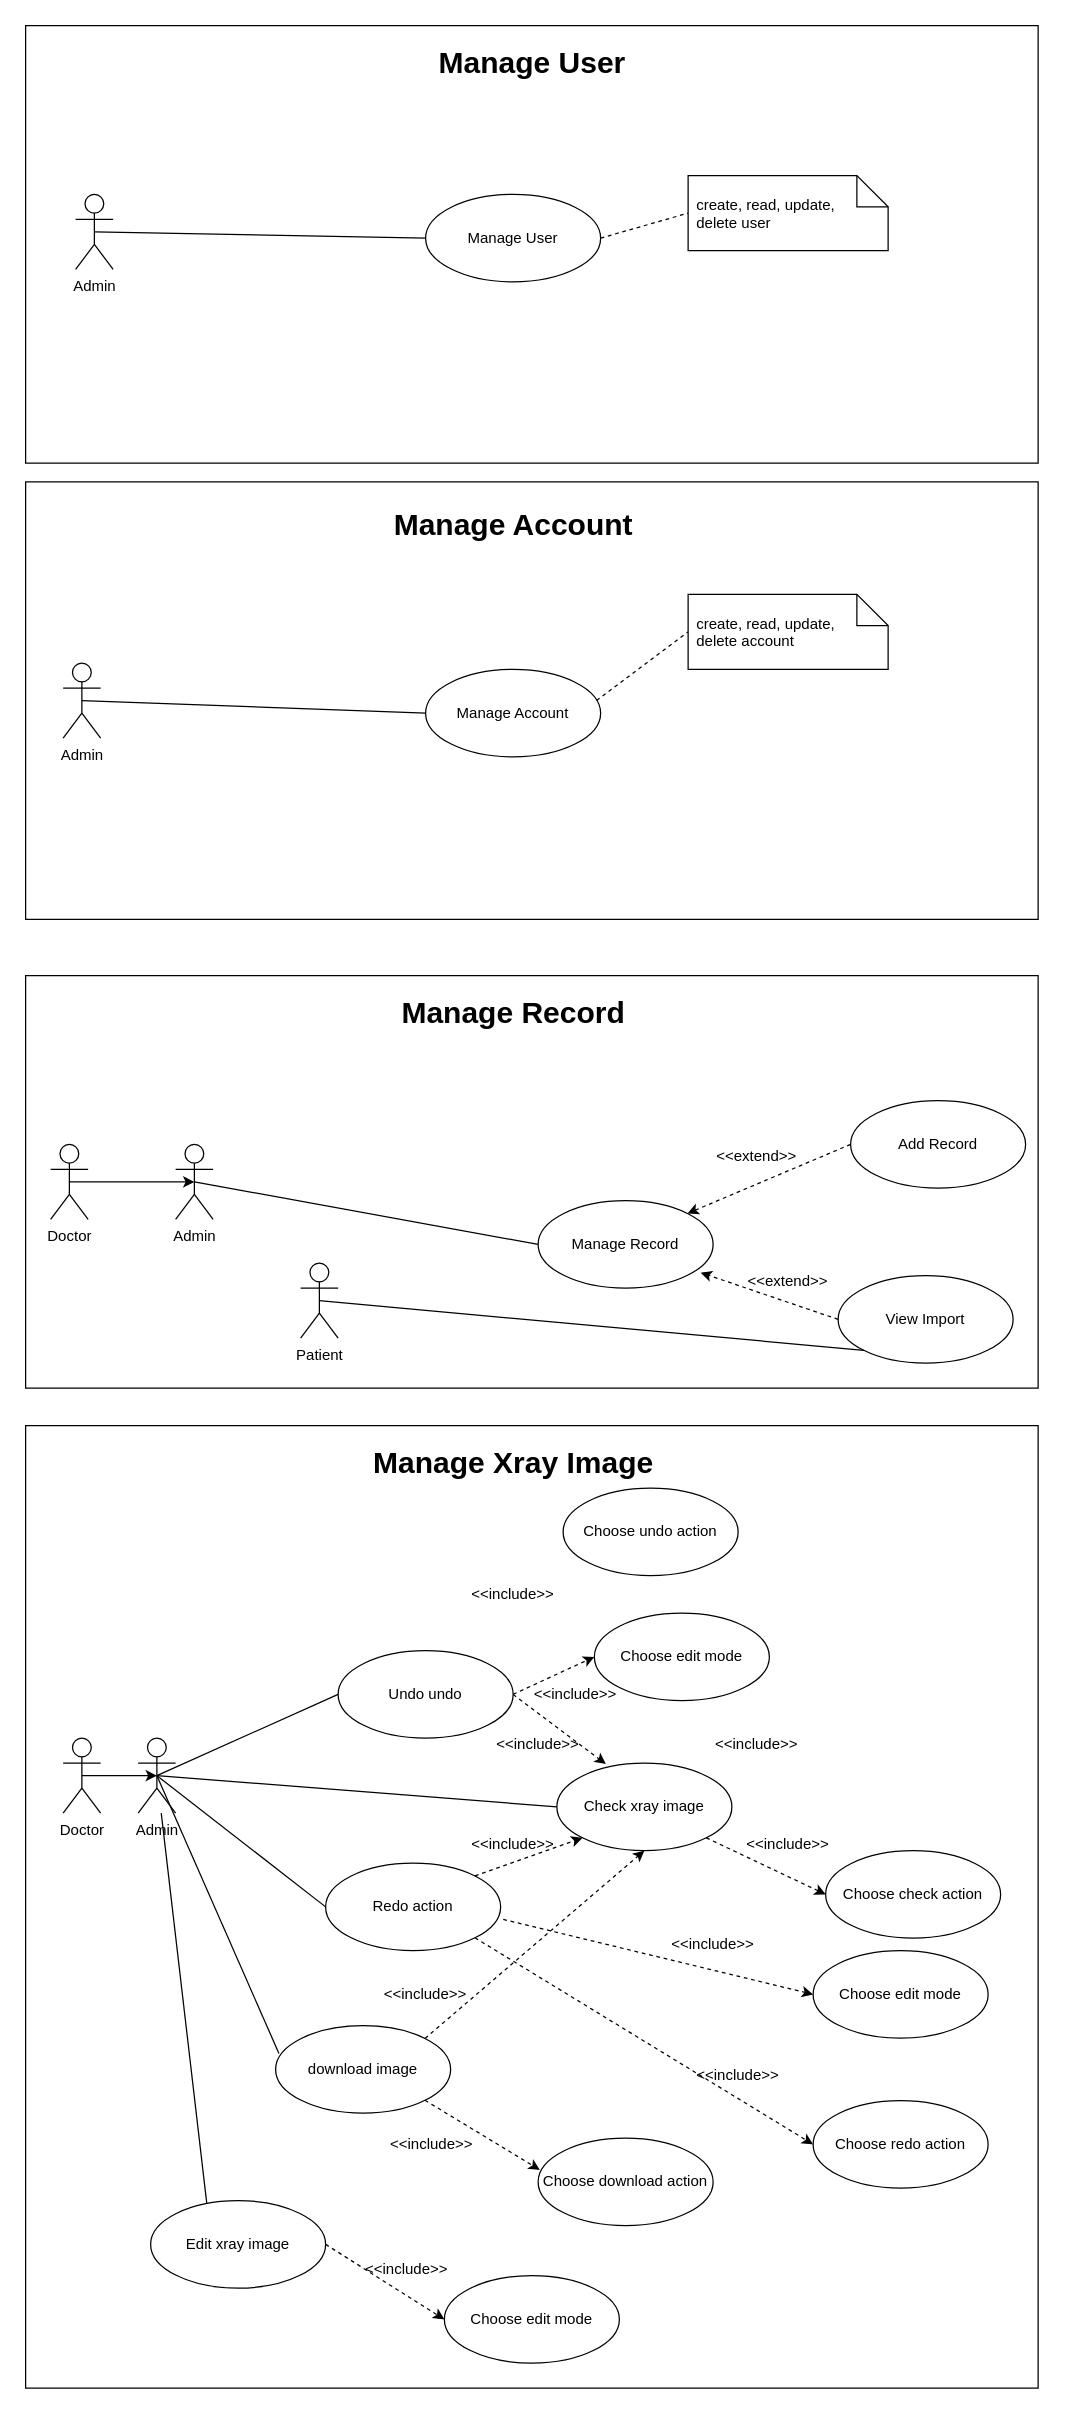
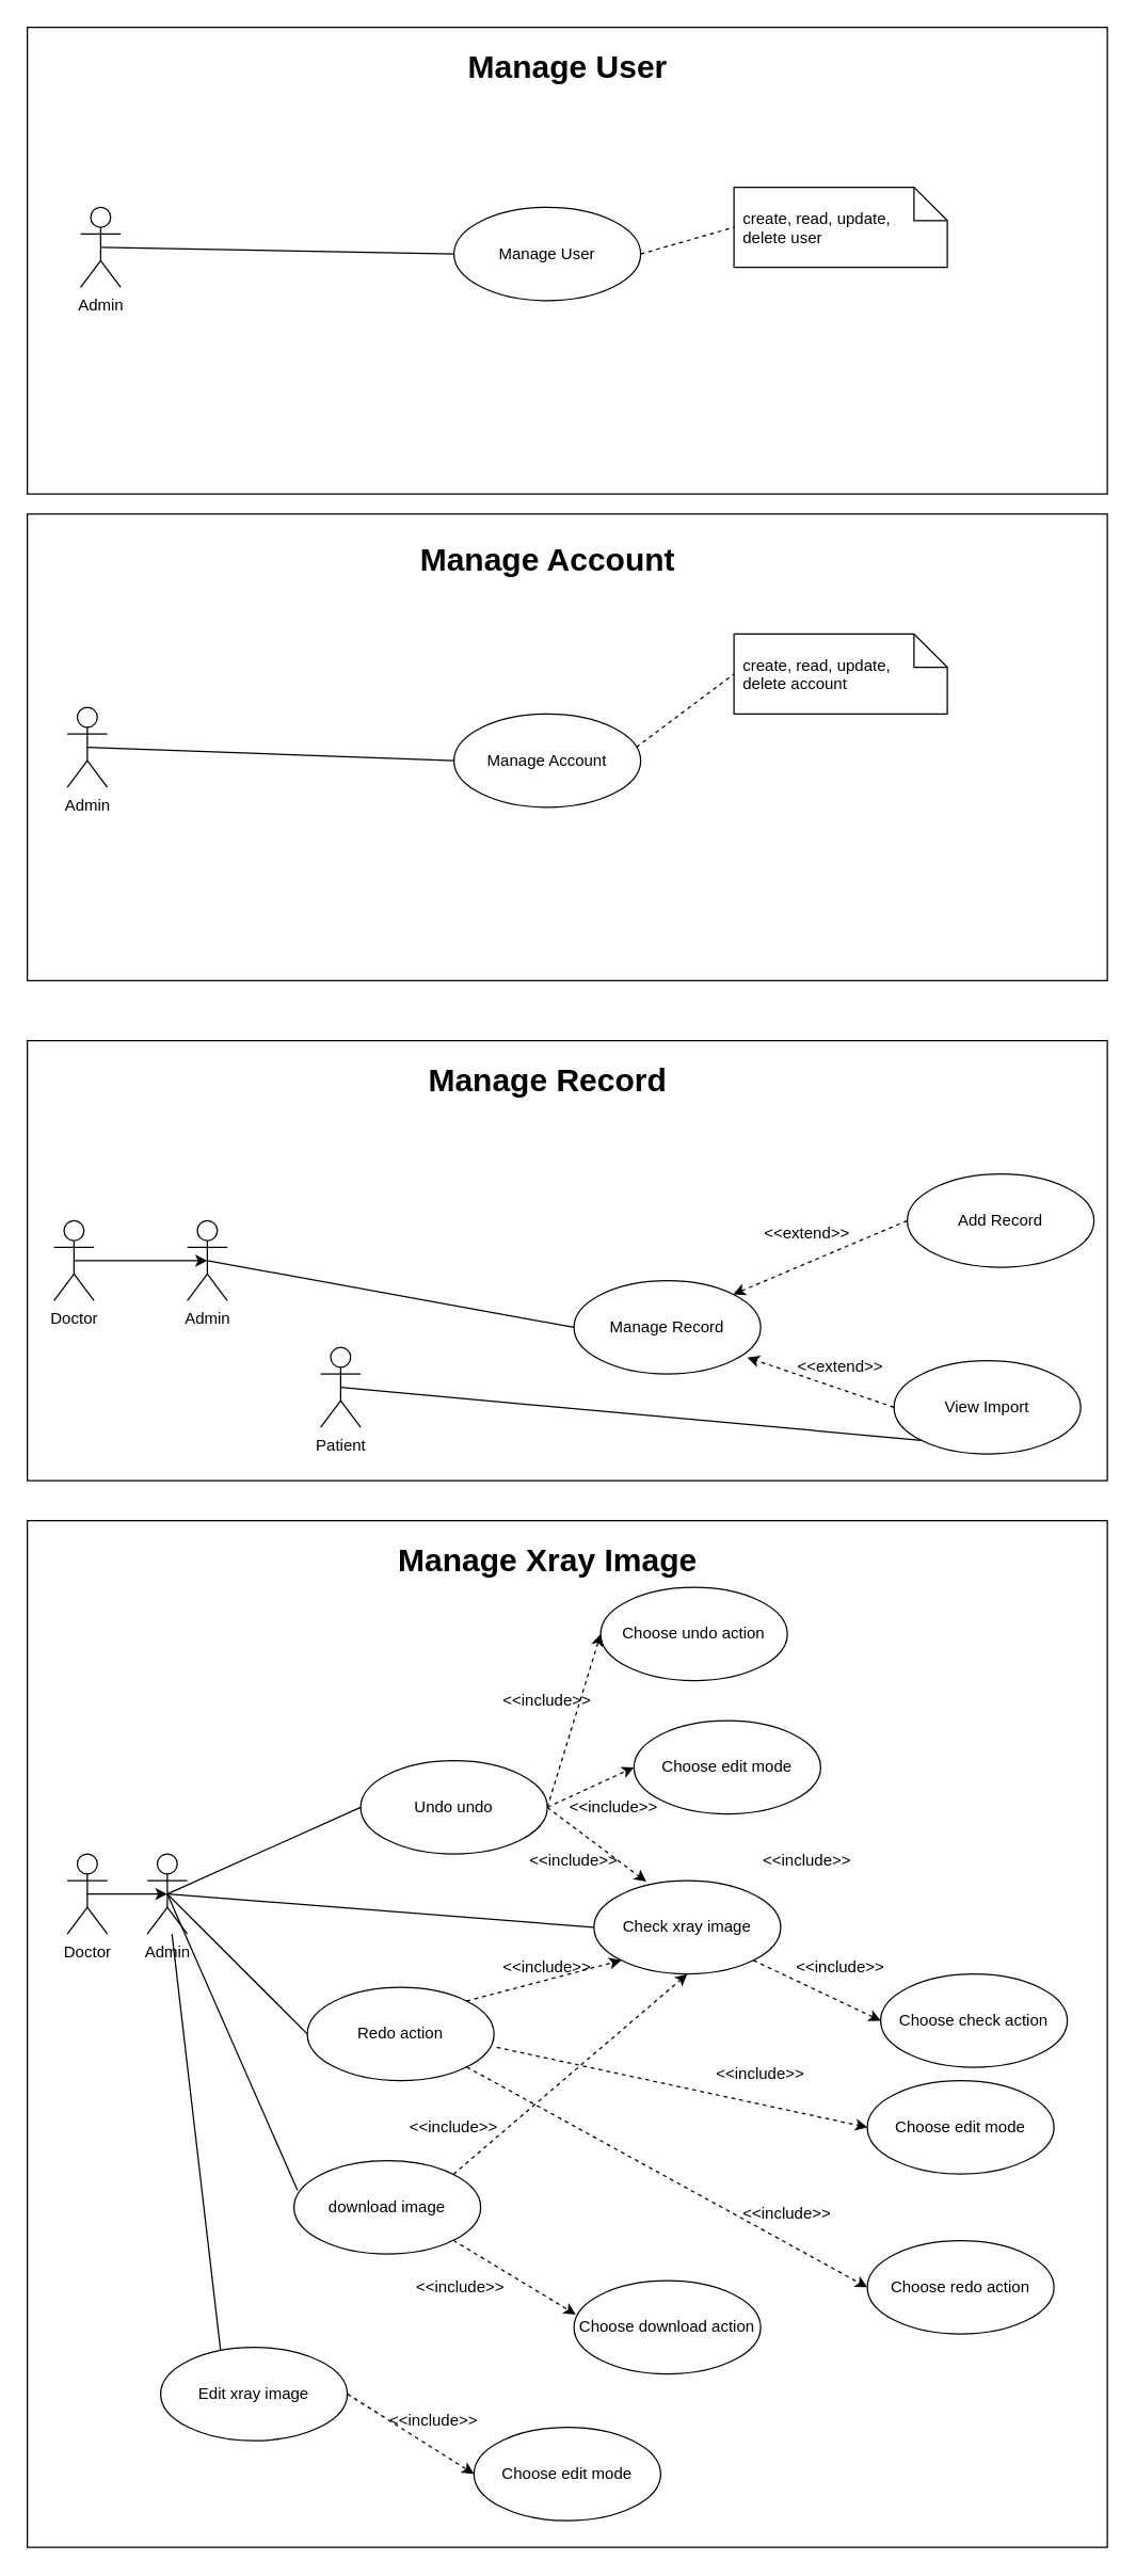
+ <mxCell id="47" value="" style="endArrow=classic;html=1;rounded=0;dashed=1;entryX=0;entryY=0.5;entryDx=0;entryDy=0;exitX=1;exitY=0.5;exitDx=0;exitDy=0;" parent="1" source="22" target="46" edge="1"><mxGeometry width="50" height="50" relative="1" as="geometry"><mxPoint x="430" y="1495" as="sourcePoint" /><mxPoint x="525" y="1410" as="targetPoint" /></mxGeometry></mxCell>
- <mxCell id="23" value="Redo action" style="ellipse;whiteSpace=wrap;html=1;" parent="1" vertex="1"><mxGeometry x="260" y="1490" width="140" height="70" as="geometry" /></mxCell>
+ <mxCell id="23" value="Redo action" style="ellipse;whiteSpace=wrap;html=1;" parent="1" vertex="1"><mxGeometry x="230" y="1490" width="140" height="70" as="geometry" /></mxCell>
